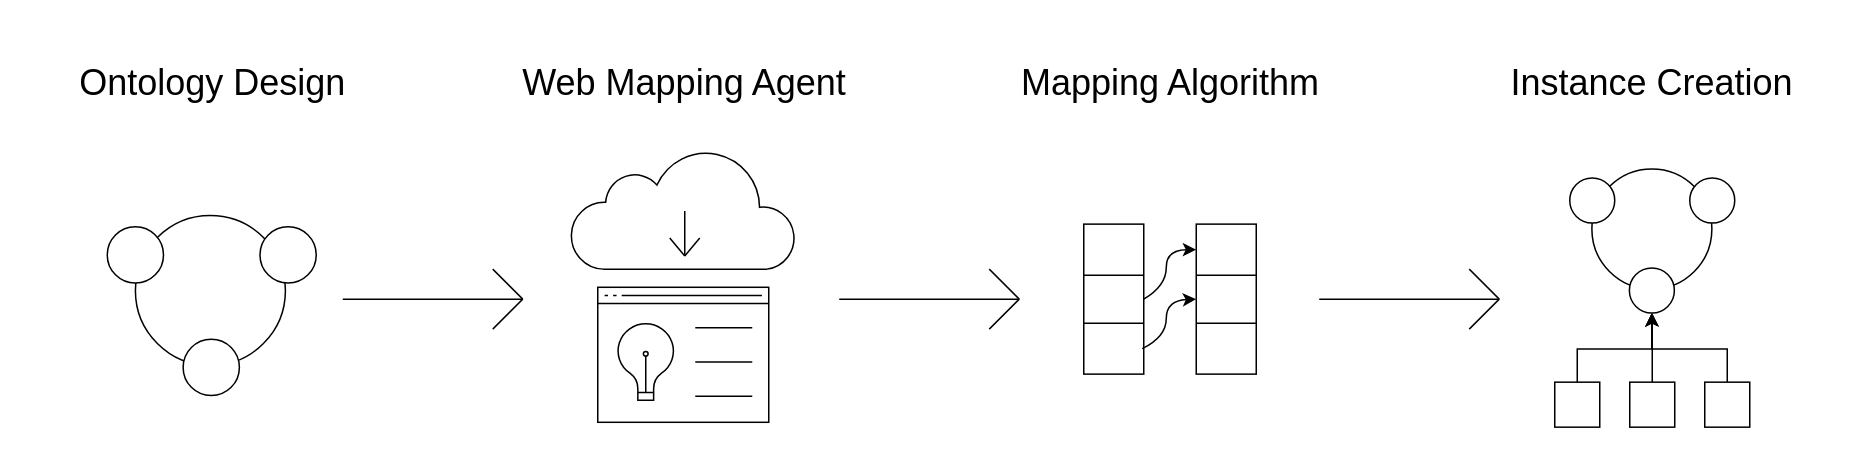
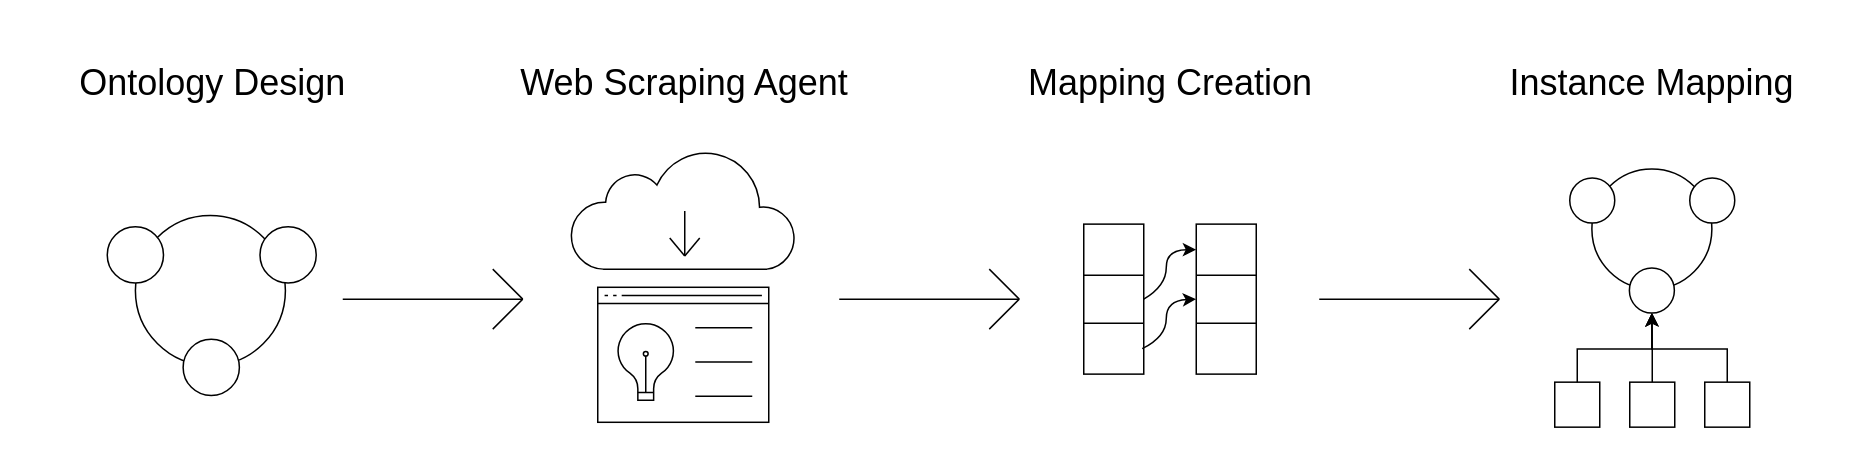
- <mxCell id="45" value="Web Mapping Agent" style="text;html=1;strokeColor=none;fillColor=none;align=center;verticalAlign=middle;whiteSpace=wrap;rounded=0;labelBackgroundColor=#FFFFFF;sketch=0;fontSize=24;" parent="1" vertex="1"><mxGeometry x="324" y="20" width="264" height="70" as="geometry" /></mxCell>
+ <mxCell id="45" value="Web Scraping Agent" style="text;html=1;strokeColor=none;fillColor=none;align=center;verticalAlign=middle;whiteSpace=wrap;rounded=0;labelBackgroundColor=#FFFFFF;sketch=0;fontSize=24;" parent="1" vertex="1"><mxGeometry x="324" y="20" width="264" height="70" as="geometry" /></mxCell>
- <mxCell id="46" value="&lt;font style=&quot;font-size: 24px&quot;&gt;Mapping Algorithm&lt;br&gt;&lt;/font&gt;" style="text;html=1;strokeColor=none;fillColor=none;align=center;verticalAlign=middle;whiteSpace=wrap;rounded=0;labelBackgroundColor=#FFFFFF;sketch=0;fontSize=24;" parent="1" vertex="1"><mxGeometry x="664.5" y="20" width="230" height="70" as="geometry" /></mxCell>
+ <mxCell id="46" value="&lt;font style=&quot;font-size: 24px&quot;&gt;Mapping Creation&lt;br&gt;&lt;/font&gt;" style="text;html=1;strokeColor=none;fillColor=none;align=center;verticalAlign=middle;whiteSpace=wrap;rounded=0;labelBackgroundColor=#FFFFFF;sketch=0;fontSize=24;" parent="1" vertex="1"><mxGeometry x="664.5" y="20" width="230" height="70" as="geometry" /></mxCell>
- <mxCell id="47" value="Instance Creation" style="text;html=1;strokeColor=none;fillColor=none;align=center;verticalAlign=middle;whiteSpace=wrap;rounded=0;labelBackgroundColor=#FFFFFF;sketch=0;fontSize=24;" parent="1" vertex="1"><mxGeometry x="986" y="20" width="230" height="70" as="geometry" /></mxCell>
+ <mxCell id="47" value="Instance Mapping" style="text;html=1;strokeColor=none;fillColor=none;align=center;verticalAlign=middle;whiteSpace=wrap;rounded=0;labelBackgroundColor=#FFFFFF;sketch=0;fontSize=24;" parent="1" vertex="1"><mxGeometry x="986" y="20" width="230" height="70" as="geometry" /></mxCell>
